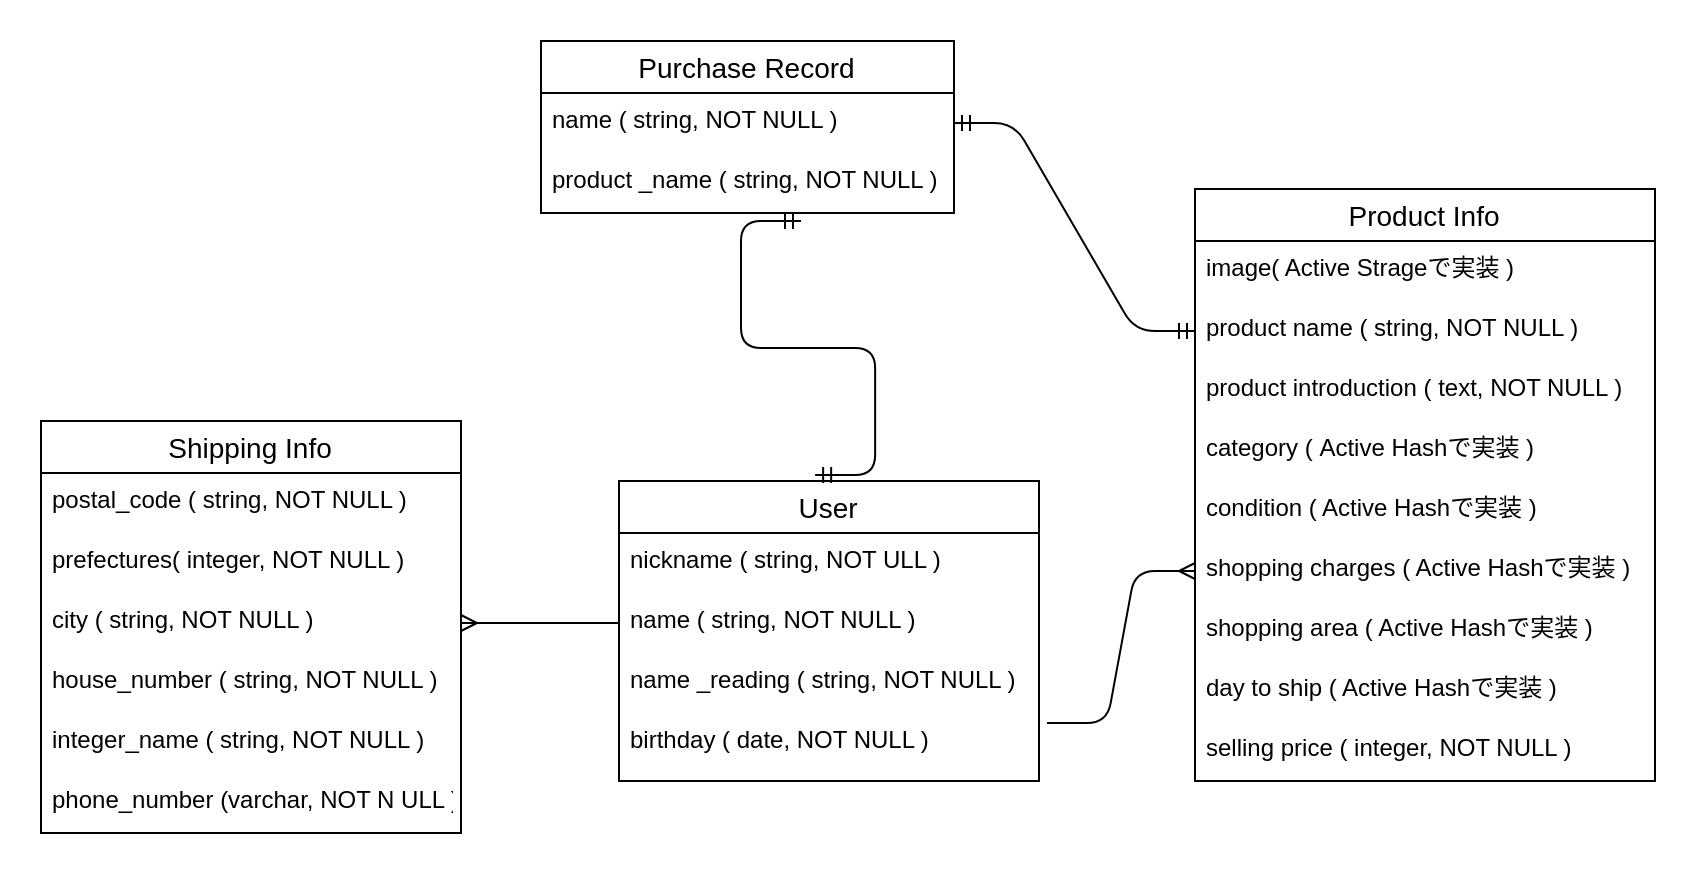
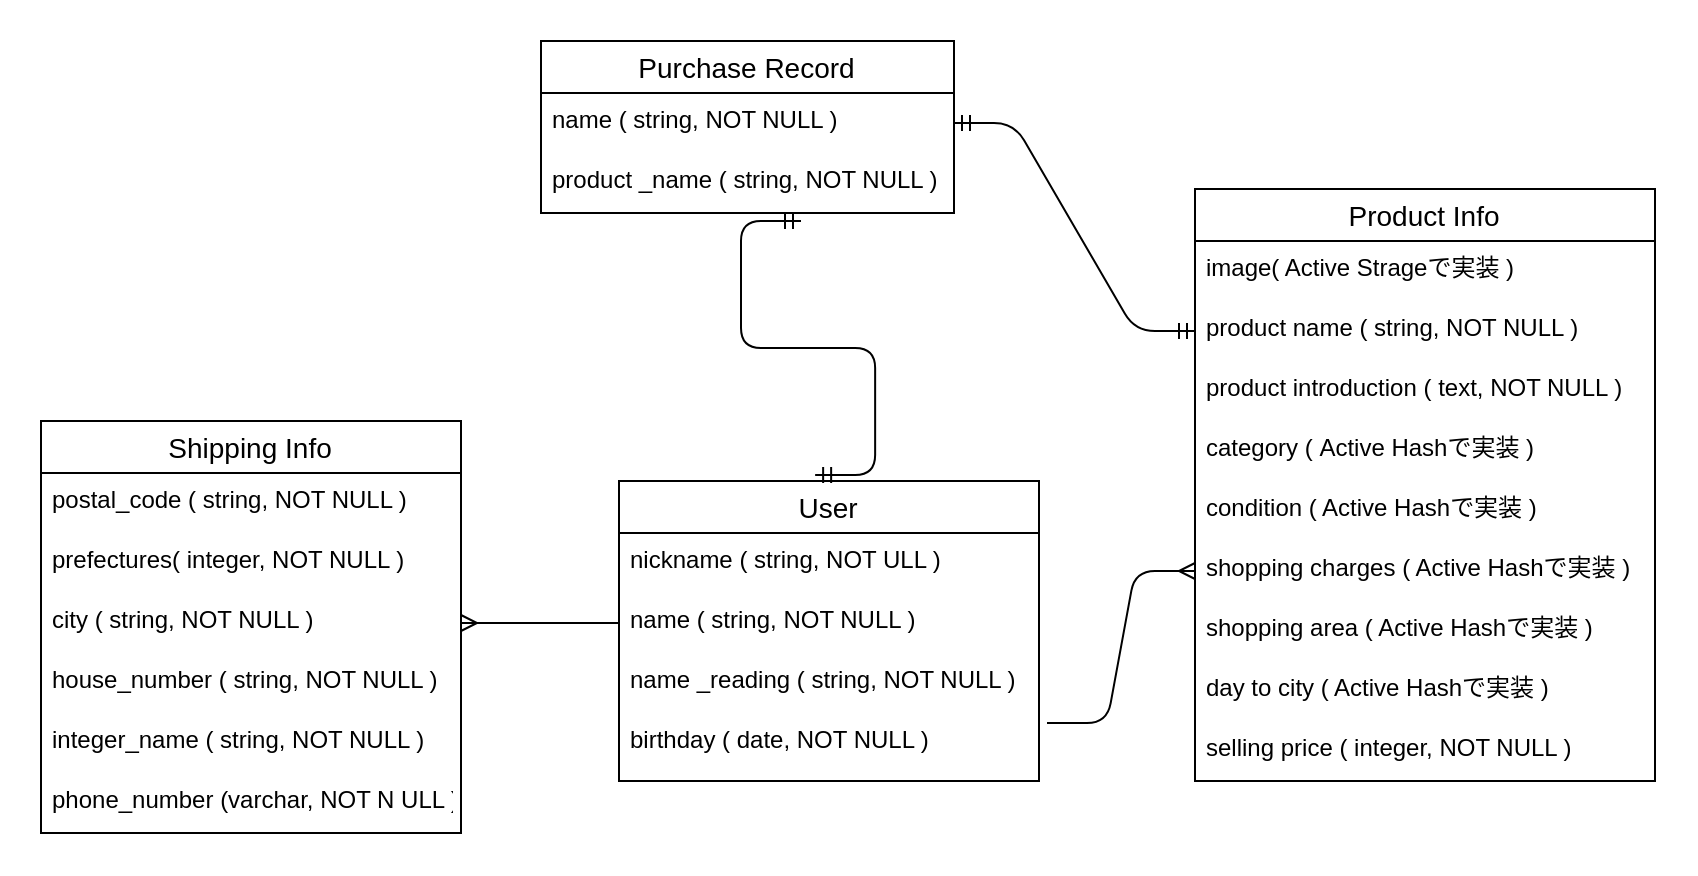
- <mxCell id="17" value="day to ship ( Active Hashで実装 )" style="text;strokeColor=none;fillColor=none;spacingLeft=4;spacingRight=4;overflow=hidden;rotatable=0;points=[[0,0.5],[1,0.5]];portConstraint=eastwest;fontSize=12;" vertex="1" parent="9"><mxGeometry y="236" width="230" height="30" as="geometry" /></mxCell>
+ <mxCell id="17" value="day to city ( Active Hashで実装 )" style="text;strokeColor=none;fillColor=none;spacingLeft=4;spacingRight=4;overflow=hidden;rotatable=0;points=[[0,0.5],[1,0.5]];portConstraint=eastwest;fontSize=12;" vertex="1" parent="9"><mxGeometry y="236" width="230" height="30" as="geometry" /></mxCell>
